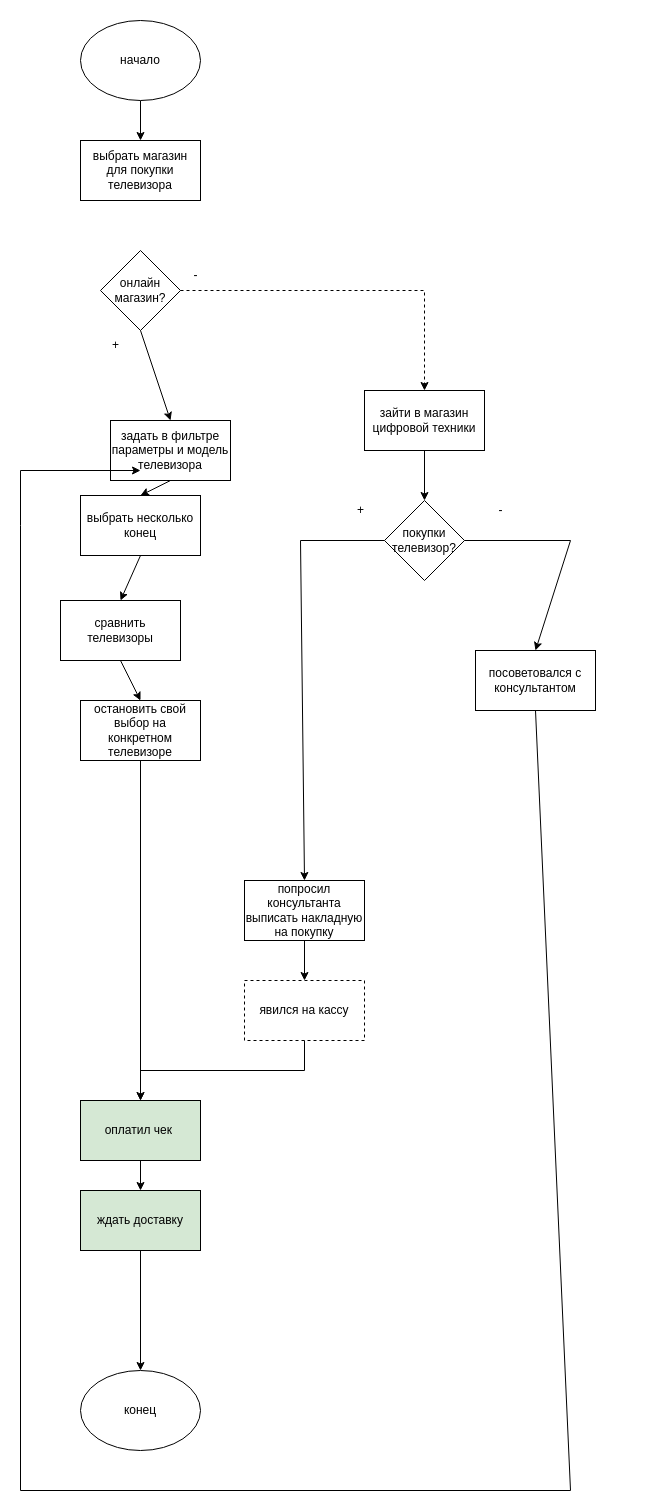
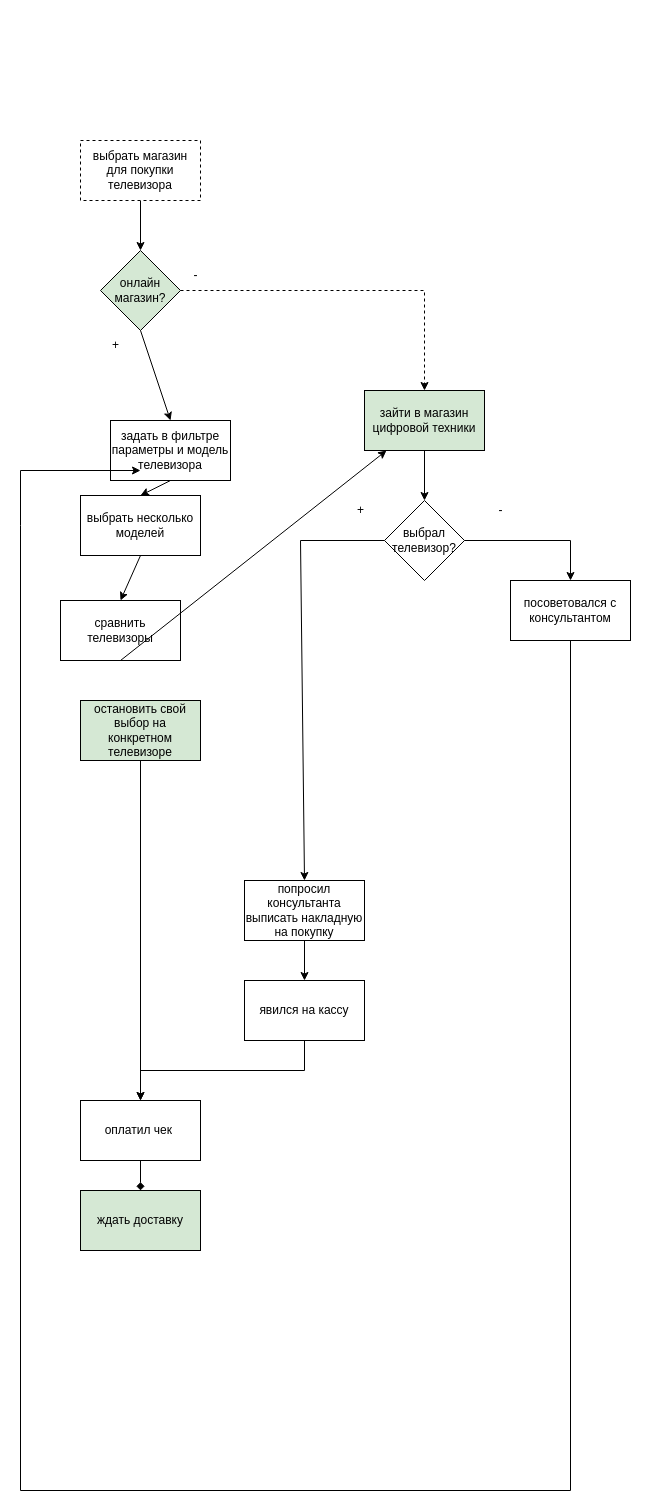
- <mxCell id="3" value="начало" style="ellipse;whiteSpace=wrap;html=1;" vertex="1" parent="1"><mxGeometry x="80" y="20" width="120" height="80" as="geometry" /></mxCell>
- <mxCell id="2" value="" style="edgeStyle=orthogonalEdgeStyle;rounded=0;orthogonalLoop=1;jettySize=auto;html=1;" edge="1" parent="1" source="3" target="12"><mxGeometry relative="1" as="geometry" /></mxCell>
- <mxCell id="12" value="выбрать магазин для покупки телевизора" style="whiteSpace=wrap;html=1;" vertex="1" parent="1"><mxGeometry x="80" y="140" width="120" height="60" as="geometry" /></mxCell>
+ <mxCell id="12" value="выбрать магазин для покупки телевизора" style="whiteSpace=wrap;html=1;dashed=1;" vertex="1" parent="1"><mxGeometry x="80" y="140" width="120" height="60" as="geometry" /></mxCell>
+ <mxCell id="11" value="" style="edgeStyle=orthogonalEdgeStyle;rounded=0;orthogonalLoop=1;jettySize=auto;html=1;" edge="1" parent="1" source="12" target="13"><mxGeometry relative="1" as="geometry" /></mxCell>
- <mxCell id="13" value="онлайн магазин?" style="rhombus;whiteSpace=wrap;html=1;" vertex="1" parent="1"><mxGeometry x="100" y="250" width="80" height="80" as="geometry" /></mxCell>
+ <mxCell id="13" value="онлайн магазин?" style="rhombus;whiteSpace=wrap;html=1;fillColor=#d5e8d4;" vertex="1" parent="1"><mxGeometry x="100" y="250" width="80" height="80" as="geometry" /></mxCell>
- <mxCell id="4" value="зайти в магазин цифровой техники" style="whiteSpace=wrap;html=1;" vertex="1" parent="1"><mxGeometry x="364" y="390" width="120" height="60" as="geometry" /></mxCell>
+ <mxCell id="4" value="зайти в магазин цифровой техники" style="whiteSpace=wrap;html=1;fillColor=#d5e8d4;" vertex="1" parent="1"><mxGeometry x="364" y="390" width="120" height="60" as="geometry" /></mxCell>
- <mxCell id="15" value="выбрать несколько конец" style="whiteSpace=wrap;html=1;" vertex="1" parent="1"><mxGeometry x="80" y="495" width="120" height="60" as="geometry" /></mxCell>
+ <mxCell id="15" value="выбрать несколько моделей" style="whiteSpace=wrap;html=1;" vertex="1" parent="1"><mxGeometry x="80" y="495" width="120" height="60" as="geometry" /></mxCell>
- <mxCell id="5" value="покупки телевизор?" style="rhombus;whiteSpace=wrap;html=1;" vertex="1" parent="1"><mxGeometry x="384" y="500" width="80" height="80" as="geometry" /></mxCell>
+ <mxCell id="5" value="выбрал телевизор?" style="rhombus;whiteSpace=wrap;html=1;" vertex="1" parent="1"><mxGeometry x="384" y="500" width="80" height="80" as="geometry" /></mxCell>
- <mxCell id="21" value="" style="endArrow=classic;html=1;rounded=0;exitX=0.5;exitY=1;exitDx=0;exitDy=0;entryX=0.5;entryY=0;entryDx=0;entryDy=0;" edge="1" parent="1" source="16" target="17"><mxGeometry width="50" height="50" relative="1" as="geometry"><mxPoint x="210" y="670" as="sourcePoint" /><mxPoint x="260" y="620" as="targetPoint" /></mxGeometry></mxCell>
+ <mxCell id="21" value="" style="endArrow=classic;html=1;rounded=0;exitX=0.5;exitY=1;exitDx=0;exitDy=0;" edge="1" parent="1" source="16" target="4"><mxGeometry width="50" height="50" relative="1" as="geometry"><mxPoint x="210" y="670" as="sourcePoint" /><mxPoint x="260" y="620" as="targetPoint" /></mxGeometry></mxCell>
- <mxCell id="7" value="посоветовался с консультантом" style="whiteSpace=wrap;html=1;" vertex="1" parent="1"><mxGeometry x="475" y="650" width="120" height="60" as="geometry" /></mxCell>
+ <mxCell id="7" value="посоветовался с консультантом" style="whiteSpace=wrap;html=1;" vertex="1" parent="1"><mxGeometry x="510" y="580" width="120" height="60" as="geometry" /></mxCell>
- <mxCell id="17" value="остановить свой выбор на конкретном телевизоре" style="whiteSpace=wrap;html=1;" vertex="1" parent="1"><mxGeometry x="80" y="700" width="120" height="60" as="geometry" /></mxCell>
+ <mxCell id="17" value="остановить свой выбор на конкретном телевизоре" style="whiteSpace=wrap;html=1;fillColor=#d5e8d4;" vertex="1" parent="1"><mxGeometry x="80" y="700" width="120" height="60" as="geometry" /></mxCell>
- <mxCell id="8" value="явился на кассу" style="whiteSpace=wrap;html=1;dashed=1;" vertex="1" parent="1"><mxGeometry x="244" y="980" width="120" height="60" as="geometry" /></mxCell>
+ <mxCell id="8" value="явился на кассу" style="whiteSpace=wrap;html=1;" vertex="1" parent="1"><mxGeometry x="244" y="980" width="120" height="60" as="geometry" /></mxCell>
- <mxCell id="26" value="" style="endArrow=open;html=1;rounded=0;exitX=0.5;exitY=1;exitDx=0;exitDy=0;entryX=0.5;entryY=0;entryDx=0;entryDy=0;" edge="1" parent="1" source="8" target="9"><mxGeometry width="50" height="50" relative="1" as="geometry"><mxPoint x="210" y="1070" as="sourcePoint" /><mxPoint x="260" y="1020" as="targetPoint" /><Array as="points"><mxPoint x="304" y="1070" /><mxPoint x="140" y="1070" /></Array></mxGeometry></mxCell>
+ <mxCell id="26" value="" style="endArrow=classic;html=1;rounded=0;exitX=0.5;exitY=1;exitDx=0;exitDy=0;entryX=0.5;entryY=0;entryDx=0;entryDy=0;" edge="1" parent="1" source="8" target="9"><mxGeometry width="50" height="50" relative="1" as="geometry"><mxPoint x="210" y="1070" as="sourcePoint" /><mxPoint x="260" y="1020" as="targetPoint" /><Array as="points"><mxPoint x="304" y="1070" /><mxPoint x="140" y="1070" /></Array></mxGeometry></mxCell>
- <mxCell id="9" value="оплатил чек&amp;nbsp;" style="whiteSpace=wrap;html=1;fillColor=#d5e8d4;" vertex="1" parent="1"><mxGeometry x="80" y="1100" width="120" height="60" as="geometry" /></mxCell>
+ <mxCell id="9" value="оплатил чек&amp;nbsp;" style="whiteSpace=wrap;html=1;" vertex="1" parent="1"><mxGeometry x="80" y="1100" width="120" height="60" as="geometry" /></mxCell>
- <mxCell id="27" value="" style="endArrow=classic;html=1;rounded=0;exitX=0.5;exitY=1;exitDx=0;exitDy=0;entryX=0.5;entryY=0;entryDx=0;entryDy=0;" edge="1" parent="1" source="9" target="10"><mxGeometry width="50" height="50" relative="1" as="geometry"><mxPoint x="46" y="1290" as="sourcePoint" /><mxPoint x="96" y="1240" as="targetPoint" /></mxGeometry></mxCell>
+ <mxCell id="27" value="" style="endArrow=diamond;html=1;rounded=0;exitX=0.5;exitY=1;exitDx=0;exitDy=0;entryX=0.5;entryY=0;entryDx=0;entryDy=0;" edge="1" parent="1" source="9" target="10"><mxGeometry width="50" height="50" relative="1" as="geometry"><mxPoint x="46" y="1290" as="sourcePoint" /><mxPoint x="96" y="1240" as="targetPoint" /></mxGeometry></mxCell>
- <mxCell id="29" value="" style="endArrow=classic;html=1;rounded=0;exitX=0.5;exitY=1;exitDx=0;exitDy=0;entryX=0.5;entryY=0;entryDx=0;entryDy=0;" edge="1" parent="1" source="10" target="28"><mxGeometry width="50" height="50" relative="1" as="geometry"><mxPoint x="46" y="1290" as="sourcePoint" /><mxPoint x="96" y="1240" as="targetPoint" /></mxGeometry></mxCell>
- <mxCell id="28" value="конец" style="ellipse;whiteSpace=wrap;html=1;" vertex="1" parent="1"><mxGeometry x="80" y="1370" width="120" height="80" as="geometry" /></mxCell>
